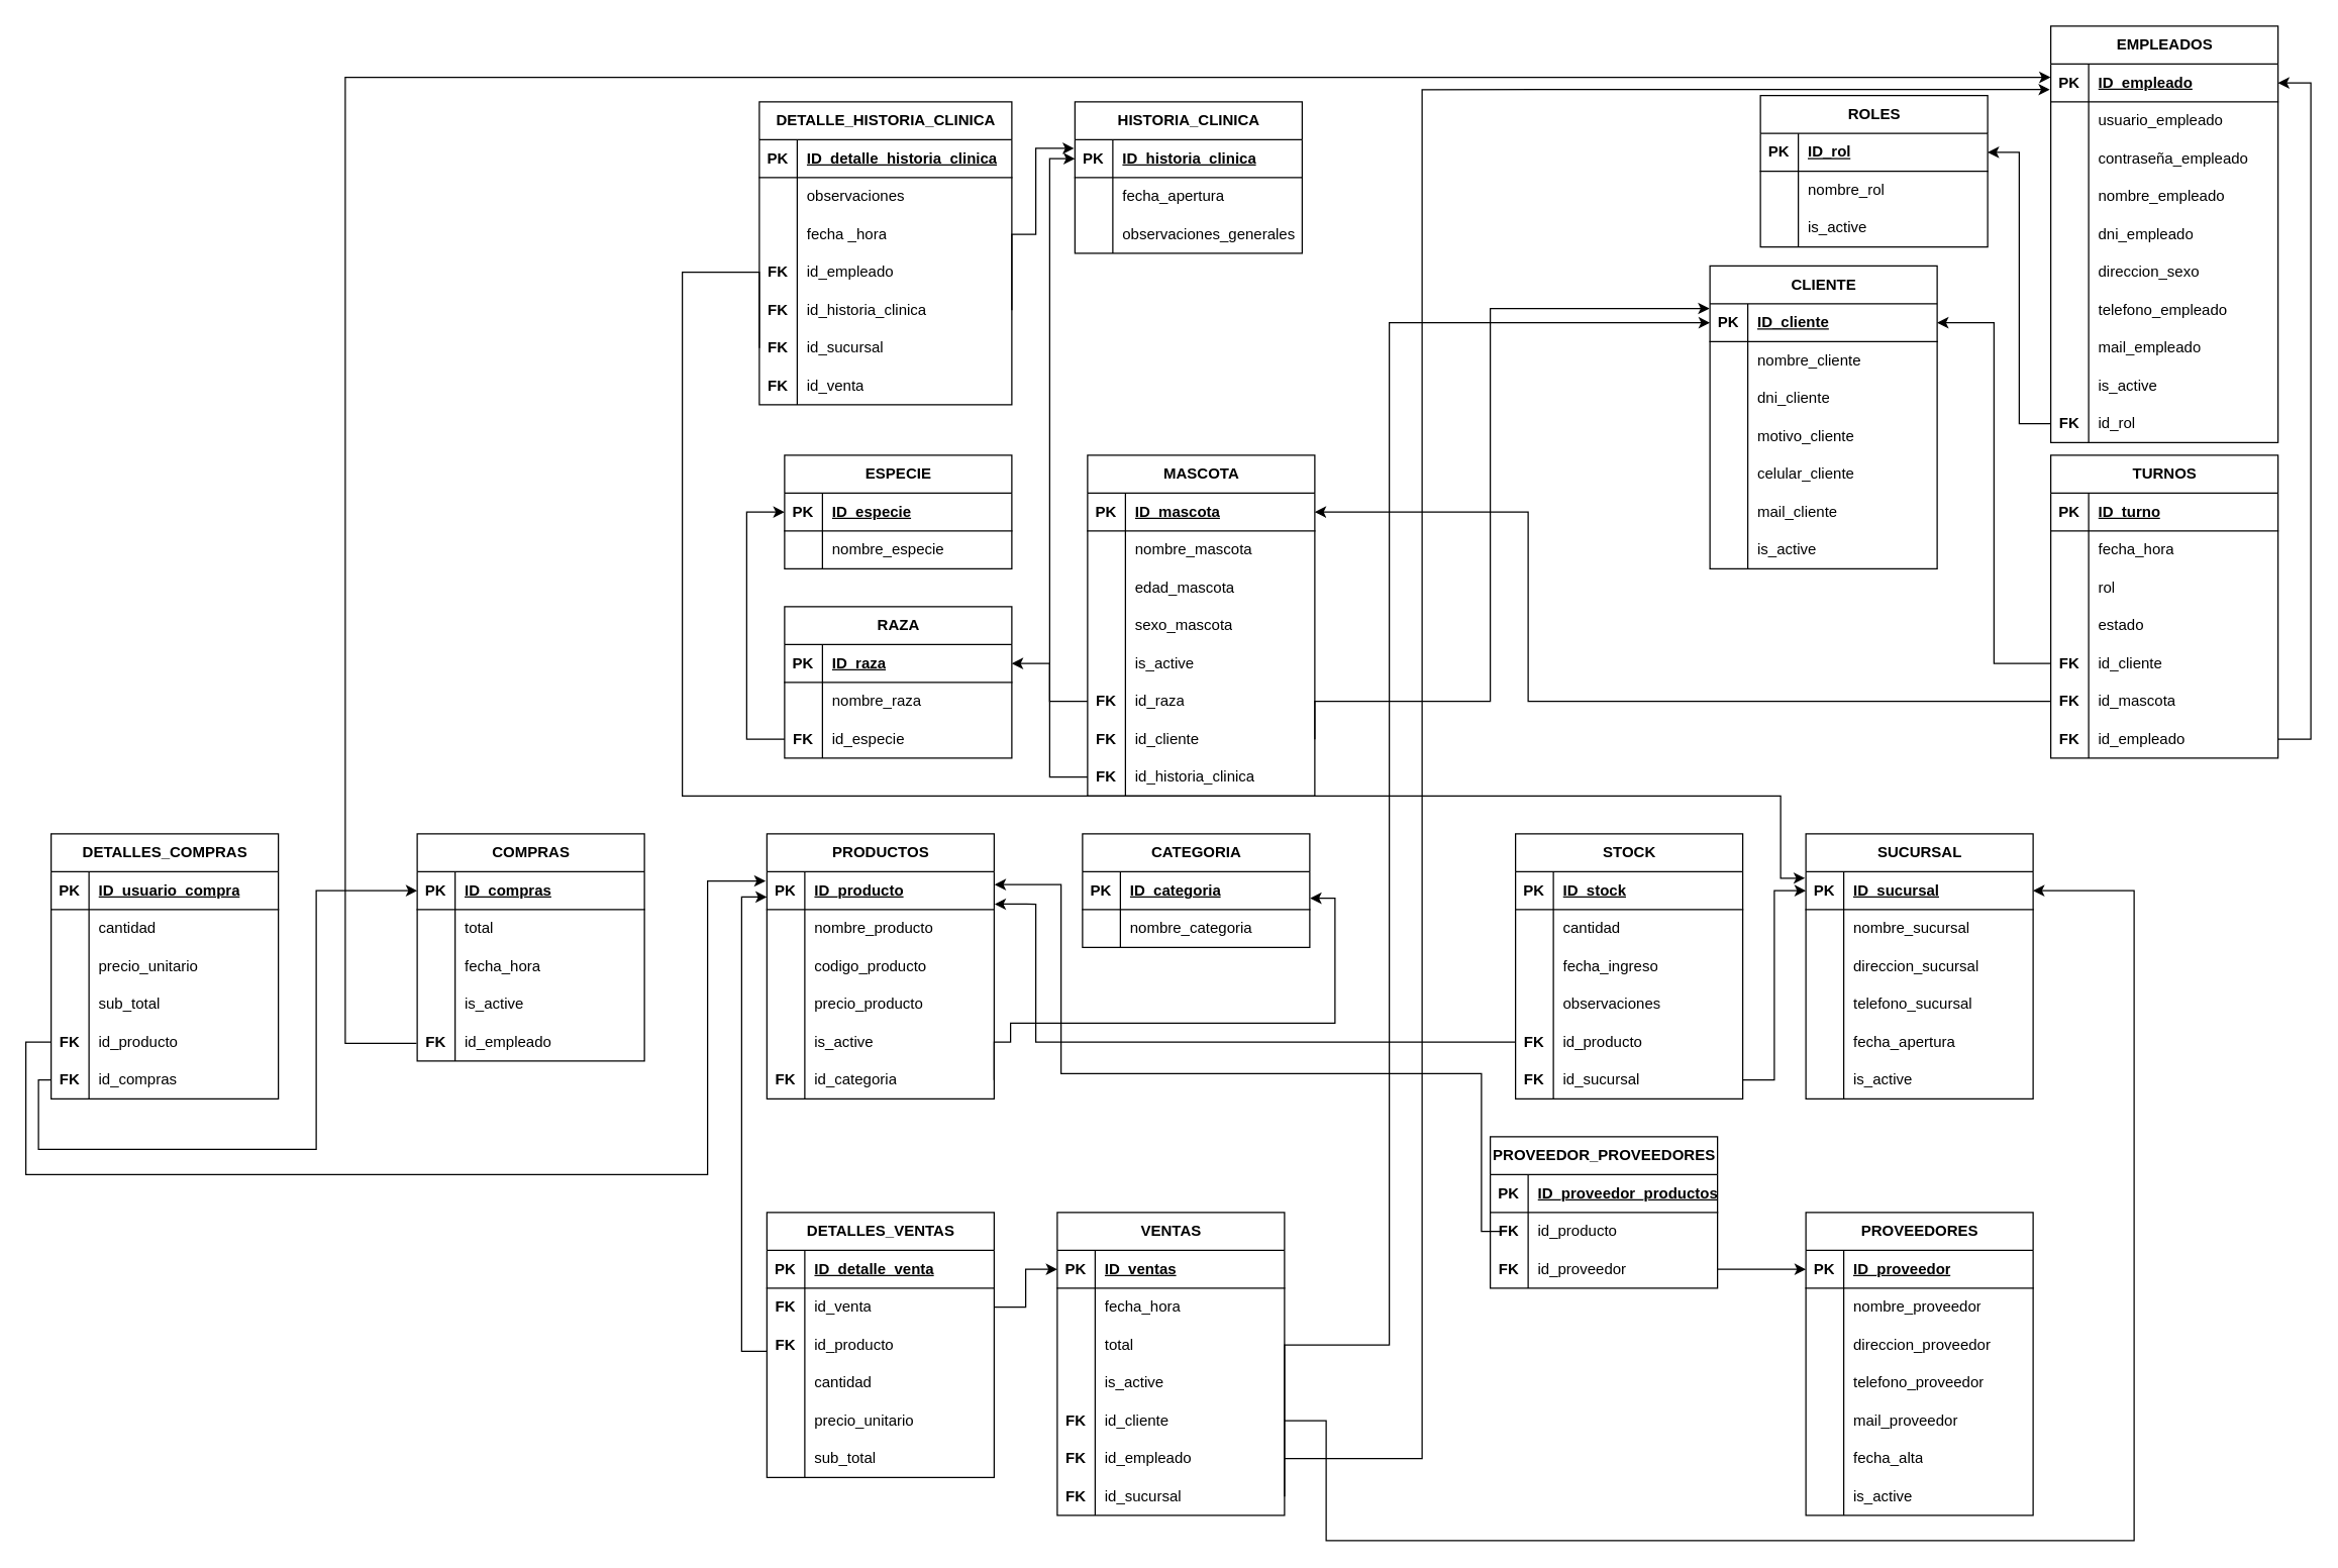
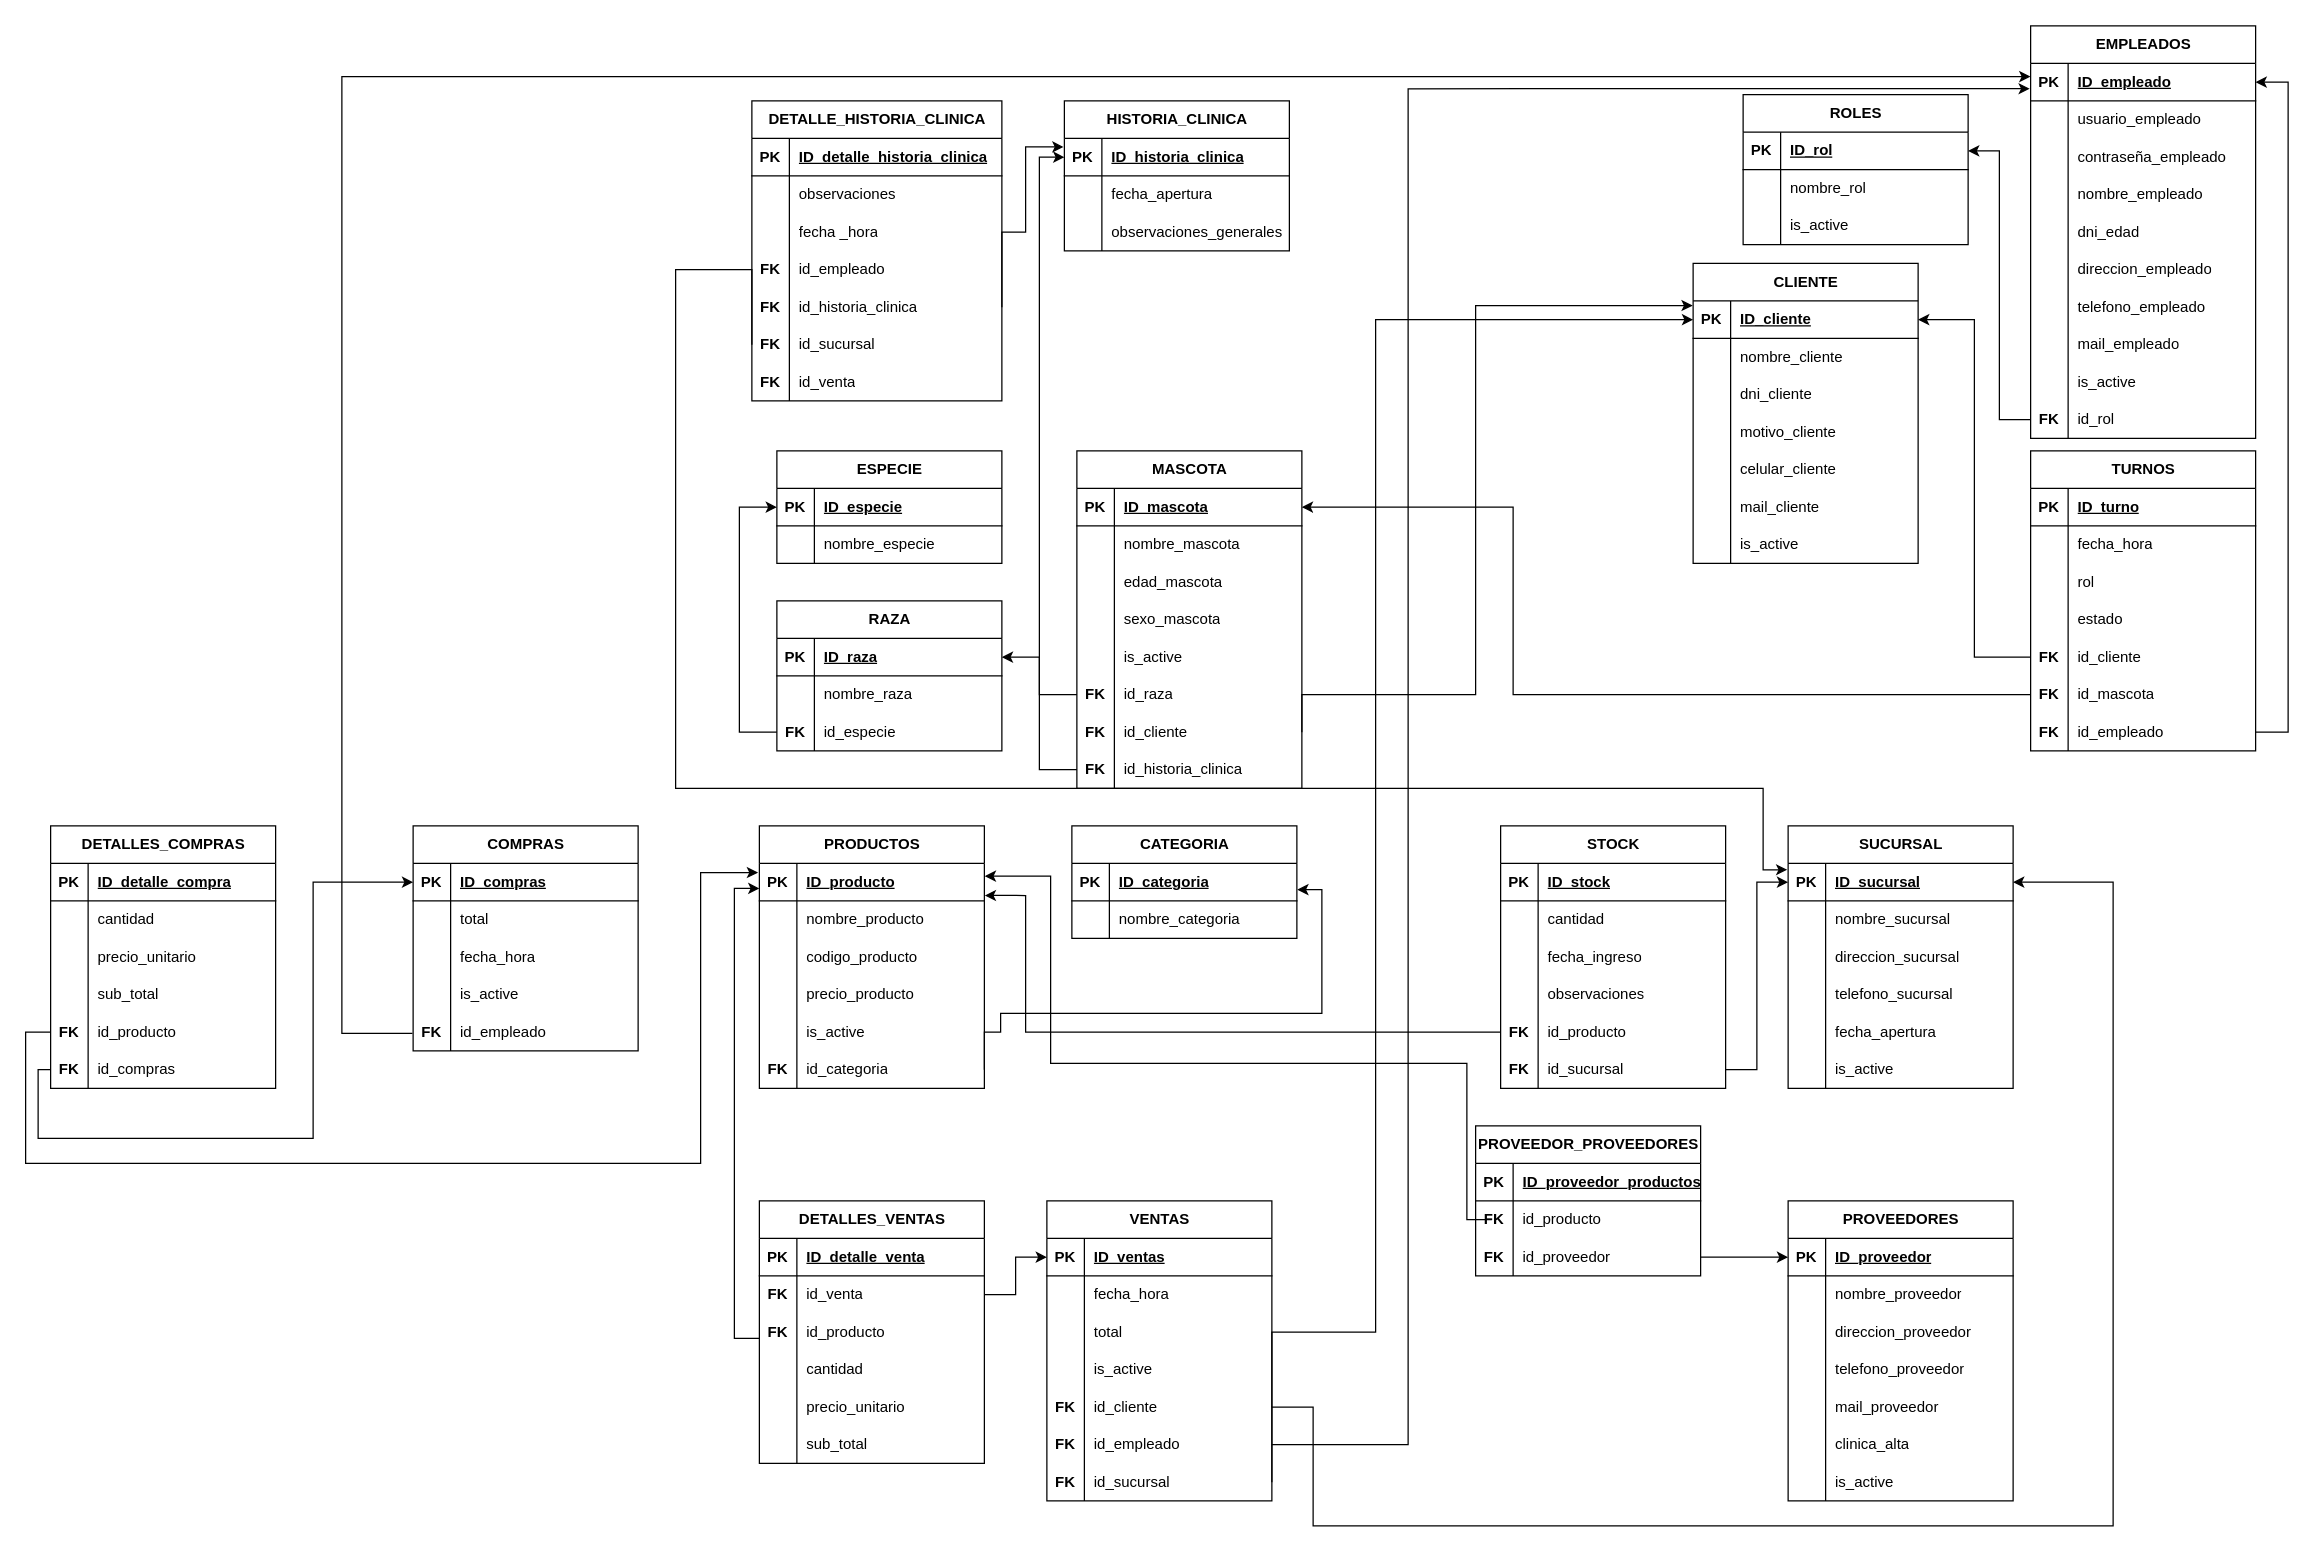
- <mxCell id="124" value="dni_empleado" style="shape=partialRectangle;connectable=0;fillColor=none;top=0;left=0;bottom=0;right=0;align=left;spacingLeft=6;overflow=hidden;whiteSpace=wrap;html=1;" parent="122" vertex="1"><mxGeometry x="30" width="150" height="30" as="geometry"><mxRectangle width="150" height="30" as="alternateBounds" /></mxGeometry></mxCell>
+ <mxCell id="124" value="dni_edad" style="shape=partialRectangle;connectable=0;fillColor=none;top=0;left=0;bottom=0;right=0;align=left;spacingLeft=6;overflow=hidden;whiteSpace=wrap;html=1;" parent="122" vertex="1"><mxGeometry x="30" width="150" height="30" as="geometry"><mxRectangle width="150" height="30" as="alternateBounds" /></mxGeometry></mxCell>
- <mxCell id="127" value="direccion_sexo" style="shape=partialRectangle;connectable=0;fillColor=none;top=0;left=0;bottom=0;right=0;align=left;spacingLeft=6;overflow=hidden;whiteSpace=wrap;html=1;" parent="125" vertex="1"><mxGeometry x="30" width="150" height="30" as="geometry"><mxRectangle width="150" height="30" as="alternateBounds" /></mxGeometry></mxCell>
+ <mxCell id="127" value="direccion_empleado" style="shape=partialRectangle;connectable=0;fillColor=none;top=0;left=0;bottom=0;right=0;align=left;spacingLeft=6;overflow=hidden;whiteSpace=wrap;html=1;" parent="125" vertex="1"><mxGeometry x="30" width="150" height="30" as="geometry"><mxRectangle width="150" height="30" as="alternateBounds" /></mxGeometry></mxCell>
- <mxCell id="335" value="ID_usuario_compra" style="shape=partialRectangle;connectable=0;fillColor=none;top=0;left=0;bottom=0;right=0;align=left;spacingLeft=6;fontStyle=5;overflow=hidden;whiteSpace=wrap;html=1;" parent="333" vertex="1"><mxGeometry x="30" width="150" height="30" as="geometry"><mxRectangle width="150" height="30" as="alternateBounds" /></mxGeometry></mxCell>
+ <mxCell id="335" value="ID_detalle_compra" style="shape=partialRectangle;connectable=0;fillColor=none;top=0;left=0;bottom=0;right=0;align=left;spacingLeft=6;fontStyle=5;overflow=hidden;whiteSpace=wrap;html=1;" parent="333" vertex="1"><mxGeometry x="30" width="150" height="30" as="geometry"><mxRectangle width="150" height="30" as="alternateBounds" /></mxGeometry></mxCell>
- <mxCell id="86" value="fecha_alta" style="shape=partialRectangle;connectable=0;fillColor=none;top=0;left=0;bottom=0;right=0;align=left;spacingLeft=6;overflow=hidden;whiteSpace=wrap;html=1;" parent="84" vertex="1"><mxGeometry x="30" width="150" height="30" as="geometry"><mxRectangle width="150" height="30" as="alternateBounds" /></mxGeometry></mxCell>
+ <mxCell id="86" value="clinica_alta" style="shape=partialRectangle;connectable=0;fillColor=none;top=0;left=0;bottom=0;right=0;align=left;spacingLeft=6;overflow=hidden;whiteSpace=wrap;html=1;" parent="84" vertex="1"><mxGeometry x="30" width="150" height="30" as="geometry"><mxRectangle width="150" height="30" as="alternateBounds" /></mxGeometry></mxCell>
